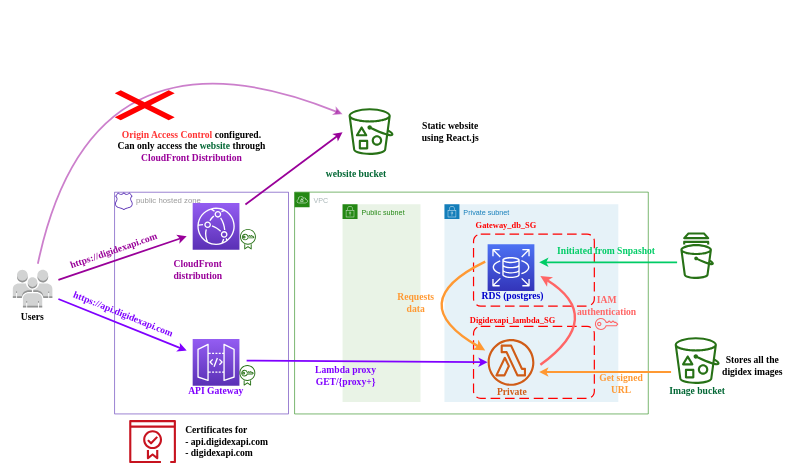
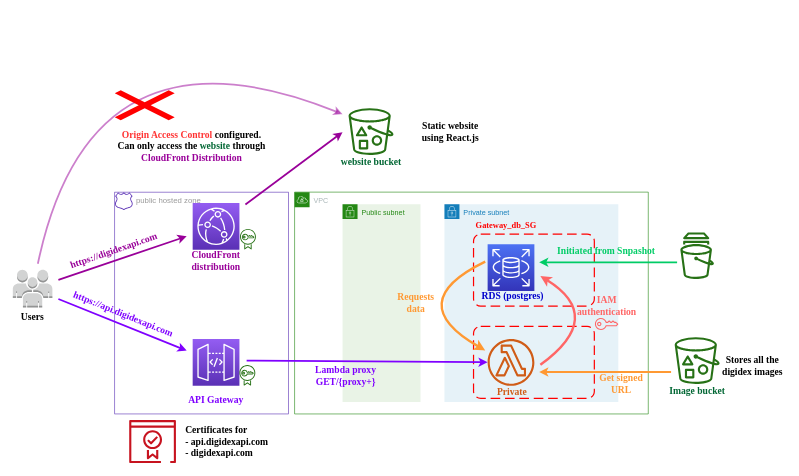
- <mxCell id="26" value="&lt;font face=&quot;Architects Daughter&quot; color=&quot;#006633&quot; size=&quot;1&quot;&gt;&lt;b style=&quot;font-size: 16px&quot;&gt;website bucket&lt;/b&gt;&lt;/font&gt;" style="text;html=1;strokeColor=none;fillColor=none;align=center;verticalAlign=middle;whiteSpace=wrap;rounded=0;" vertex="1" parent="1"><mxGeometry x="527.5" y="280" width="130" height="20" as="geometry" /></mxCell>
+ <mxCell id="26" value="&lt;font face=&quot;Architects Daughter&quot; color=&quot;#006633&quot; size=&quot;1&quot;&gt;&lt;b style=&quot;font-size: 16px&quot;&gt;website bucket&lt;/b&gt;&lt;/font&gt;" style="text;html=1;strokeColor=none;fillColor=none;align=center;verticalAlign=middle;whiteSpace=wrap;rounded=0;" vertex="1" parent="1"><mxGeometry x="552.5" y="260" width="130" height="20" as="geometry" /></mxCell>
- <mxCell id="36" value="&lt;b style=&quot;font-family: &amp;#34;architects daughter&amp;#34; ; font-size: 16px&quot;&gt;&lt;font color=&quot;#990099&quot;&gt;CloudFront distribution&lt;/font&gt;&lt;/b&gt;" style="text;html=1;strokeColor=none;fillColor=none;align=center;verticalAlign=middle;whiteSpace=wrap;rounded=0;" vertex="1" parent="1"><mxGeometry x="289" y="431" width="80" height="35" as="geometry" /></mxCell>
+ <mxCell id="36" value="&lt;b style=&quot;font-family: &amp;#34;architects daughter&amp;#34; ; font-size: 16px&quot;&gt;&lt;font color=&quot;#990099&quot;&gt;CloudFront distribution&lt;/font&gt;&lt;/b&gt;" style="text;html=1;strokeColor=none;fillColor=none;align=center;verticalAlign=middle;whiteSpace=wrap;rounded=0;" vertex="1" parent="1"><mxGeometry x="319" y="416" width="80" height="35" as="geometry" /></mxCell>
- <mxCell id="16" value="&lt;b style=&quot;font-family: &amp;#34;architects daughter&amp;#34; ; font-size: 14px&quot;&gt;&lt;font color=&quot;#ff0000&quot;&gt;Digidexapi_lambda_SG&lt;/font&gt;&lt;/b&gt;" style="text;html=1;strokeColor=none;fillColor=none;align=center;verticalAlign=middle;whiteSpace=wrap;rounded=0;" vertex="1" parent="1"><mxGeometry x="788.5" y="524" width="130" height="20" as="geometry" /></mxCell>
- <mxCell id="37" value="&lt;b style=&quot;font-family: &amp;#34;architects daughter&amp;#34; ; font-size: 16px&quot;&gt;&lt;font color=&quot;#7f00ff&quot;&gt;API Gateway&lt;/font&gt;&lt;/b&gt;" style="text;html=1;strokeColor=none;fillColor=none;align=center;verticalAlign=middle;whiteSpace=wrap;rounded=0;" vertex="1" parent="1"><mxGeometry x="309" y="643" width="100" height="17" as="geometry" /></mxCell>
+ <mxCell id="37" value="&lt;b style=&quot;font-family: &amp;#34;architects daughter&amp;#34; ; font-size: 16px&quot;&gt;&lt;font color=&quot;#7f00ff&quot;&gt;API Gateway&lt;/font&gt;&lt;/b&gt;" style="text;html=1;strokeColor=none;fillColor=none;align=center;verticalAlign=middle;whiteSpace=wrap;rounded=0;" vertex="1" parent="1"><mxGeometry x="309" y="658" width="100" height="17" as="geometry" /></mxCell>
